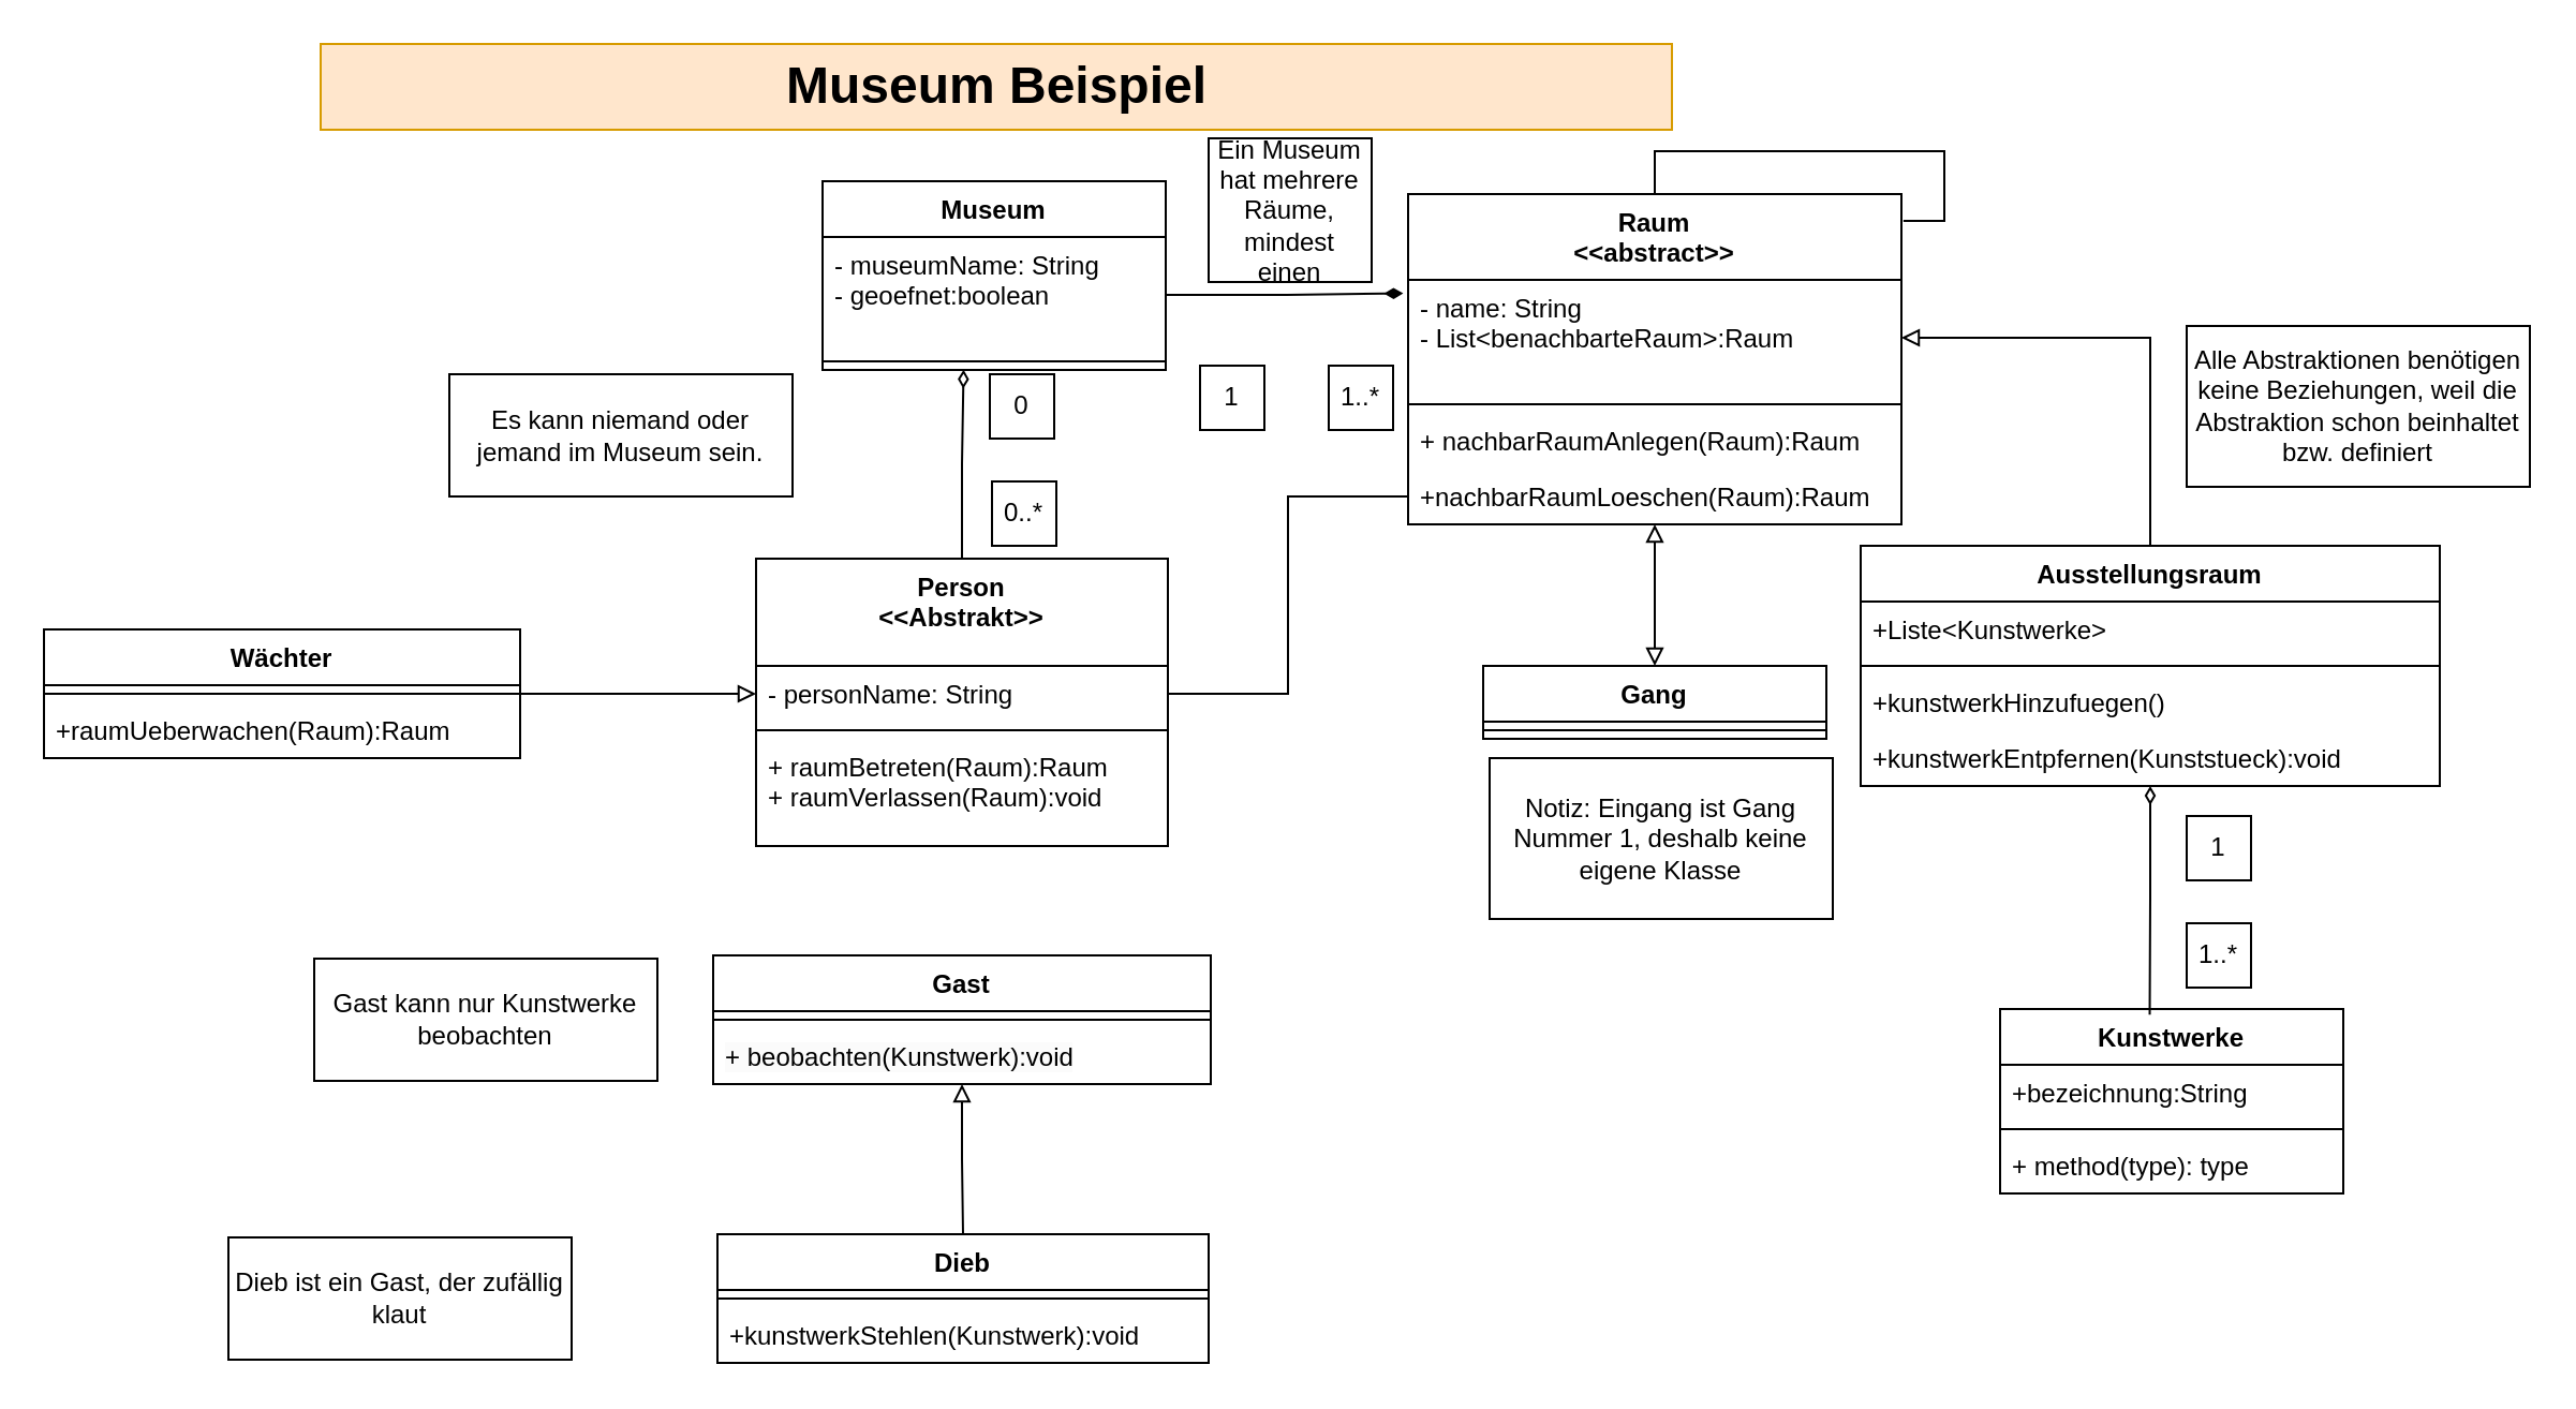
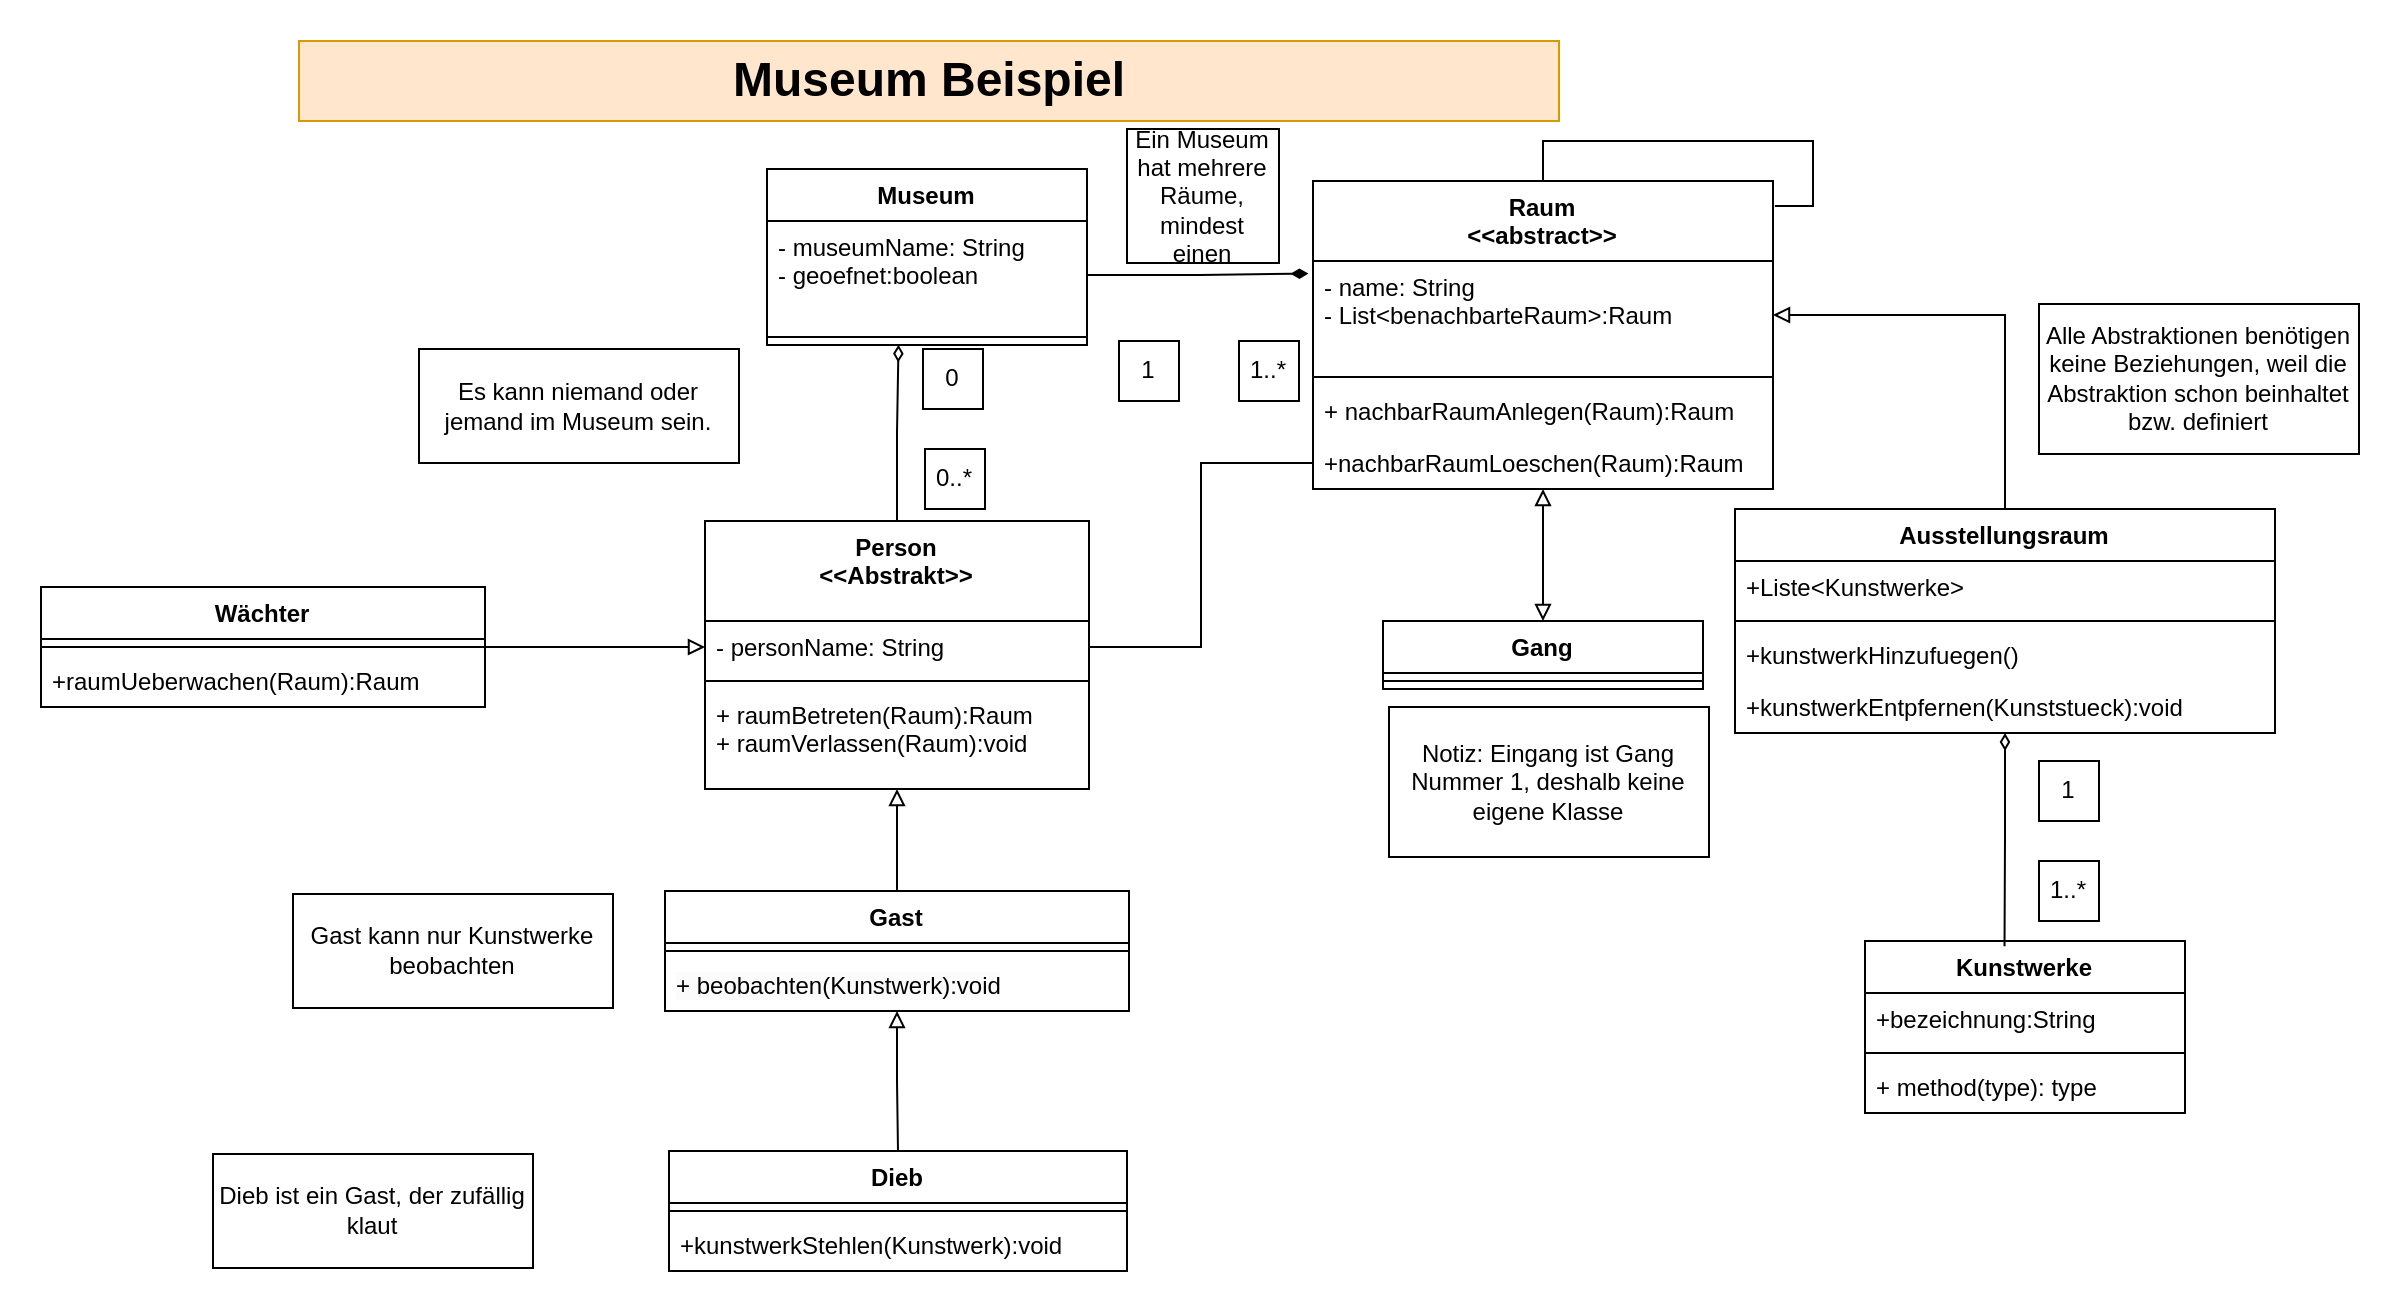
+ <mxCell id="37" style="edgeStyle=orthogonalEdgeStyle;rounded=0;orthogonalLoop=1;jettySize=auto;html=1;exitX=0.5;exitY=0;exitDx=0;exitDy=0;entryX=0.5;entryY=1;entryDx=0;entryDy=0;endArrow=block;endFill=0;" edge="1" parent="1" source="39" target="17"><mxGeometry relative="1" as="geometry" /></mxCell>
